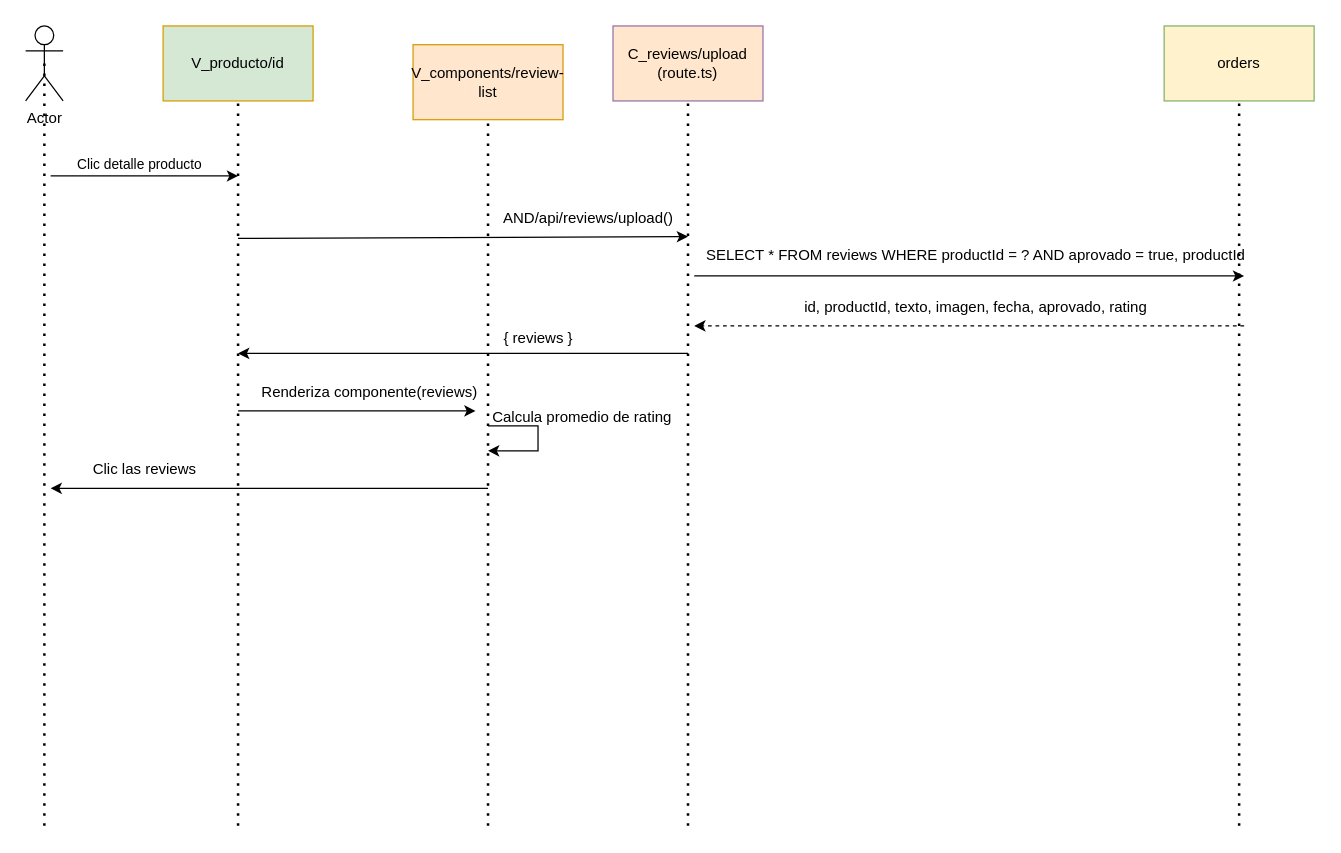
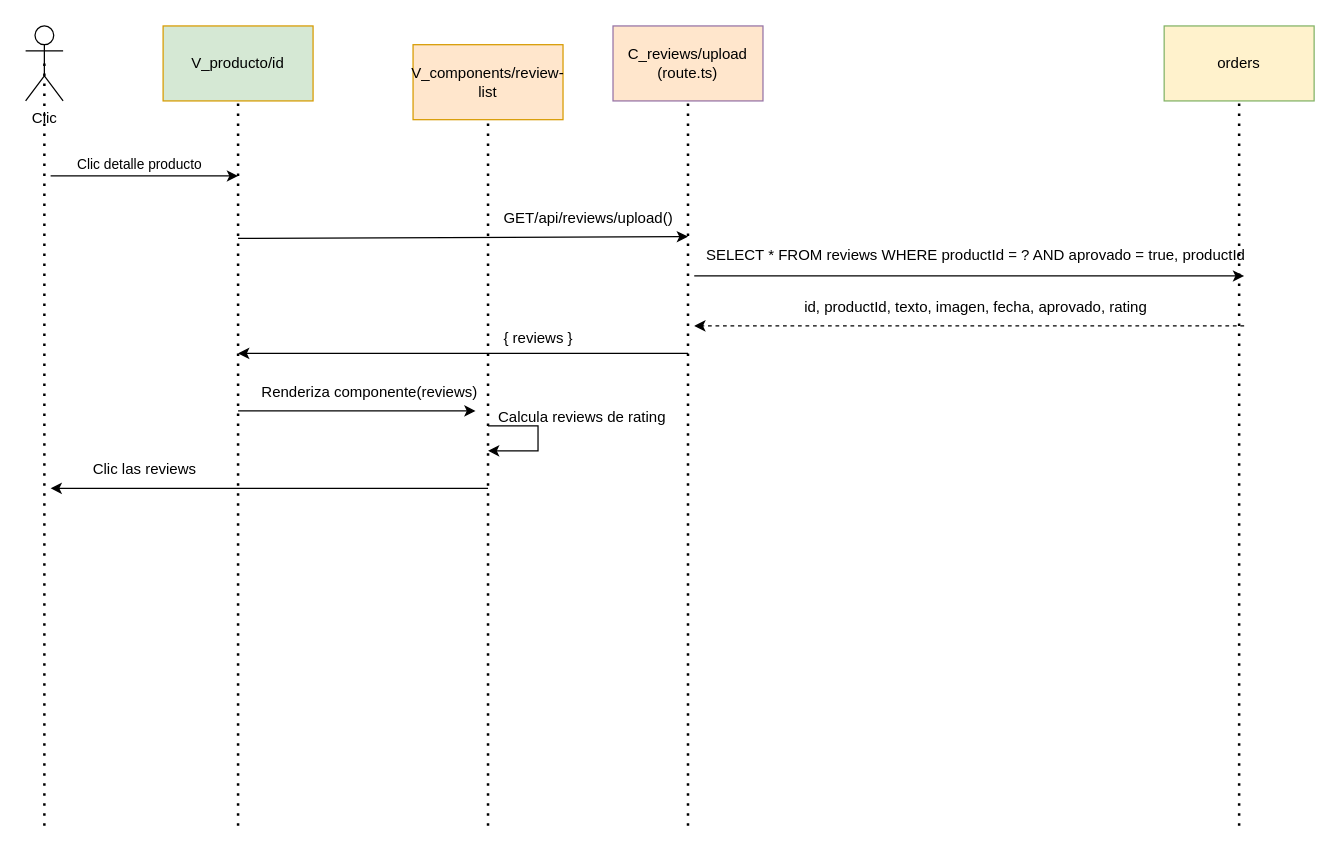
- <mxCell id="5" value="Actor" style="shape=umlActor;verticalLabelPosition=bottom;verticalAlign=top;html=1;outlineConnect=0;" vertex="1" parent="1"><mxGeometry x="20" y="20" width="30" height="60" as="geometry" /></mxCell>
+ <mxCell id="5" value="Clic" style="shape=umlActor;verticalLabelPosition=bottom;verticalAlign=top;html=1;outlineConnect=0;" vertex="1" parent="1"><mxGeometry x="20" y="20" width="30" height="60" as="geometry" /></mxCell>
- <mxCell id="22" value="AND/api/reviews/upload()" style="text;html=1;align=center;verticalAlign=middle;resizable=0;points=[];autosize=1;strokeColor=none;fillColor=none;" vertex="1" parent="1"><mxGeometry x="390" y="158.57" width="160" height="30" as="geometry" /></mxCell>
+ <mxCell id="22" value="GET/api/reviews/upload()" style="text;html=1;align=center;verticalAlign=middle;resizable=0;points=[];autosize=1;strokeColor=none;fillColor=none;" vertex="1" parent="1"><mxGeometry x="390" y="158.57" width="160" height="30" as="geometry" /></mxCell>
- <mxCell id="27" value="Calcula promedio de rating" style="text;html=1;align=center;verticalAlign=middle;resizable=0;points=[];autosize=1;strokeColor=none;fillColor=none;" vertex="1" parent="1"><mxGeometry x="380" y="318" width="170" height="30" as="geometry" /></mxCell>
+ <mxCell id="27" value="Calcula reviews de rating" style="text;html=1;align=center;verticalAlign=middle;resizable=0;points=[];autosize=1;strokeColor=none;fillColor=none;" vertex="1" parent="1"><mxGeometry x="380" y="318" width="170" height="30" as="geometry" /></mxCell>
